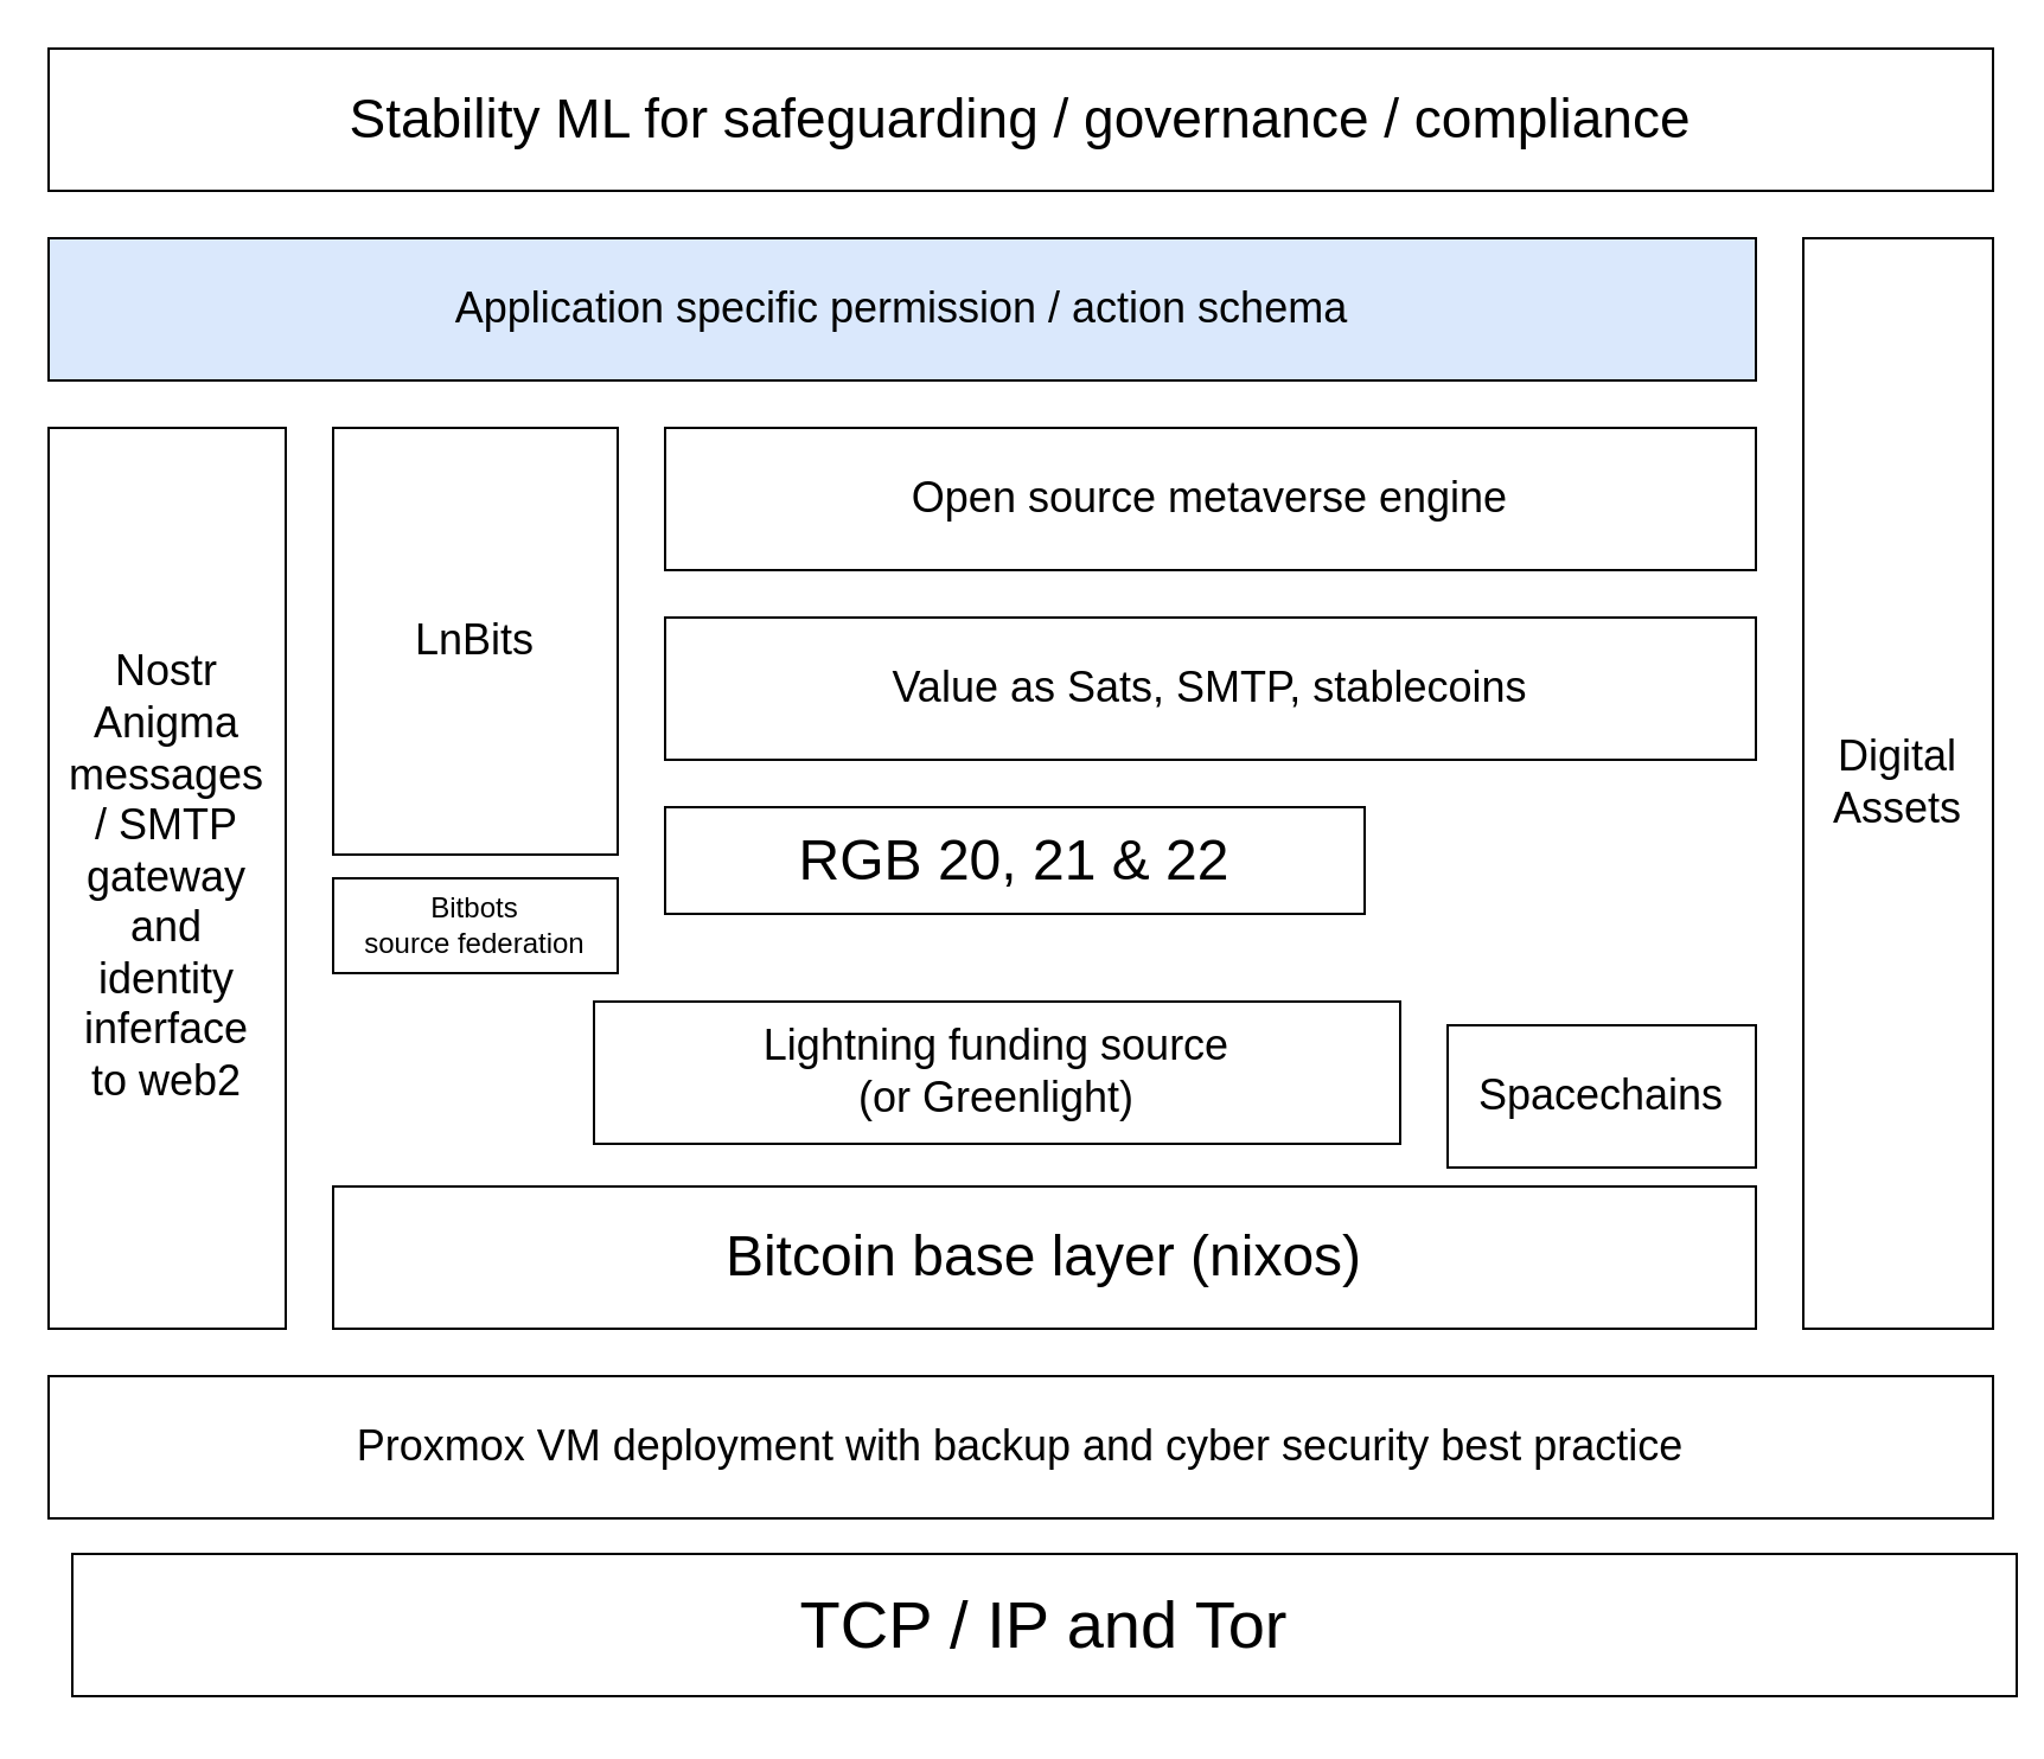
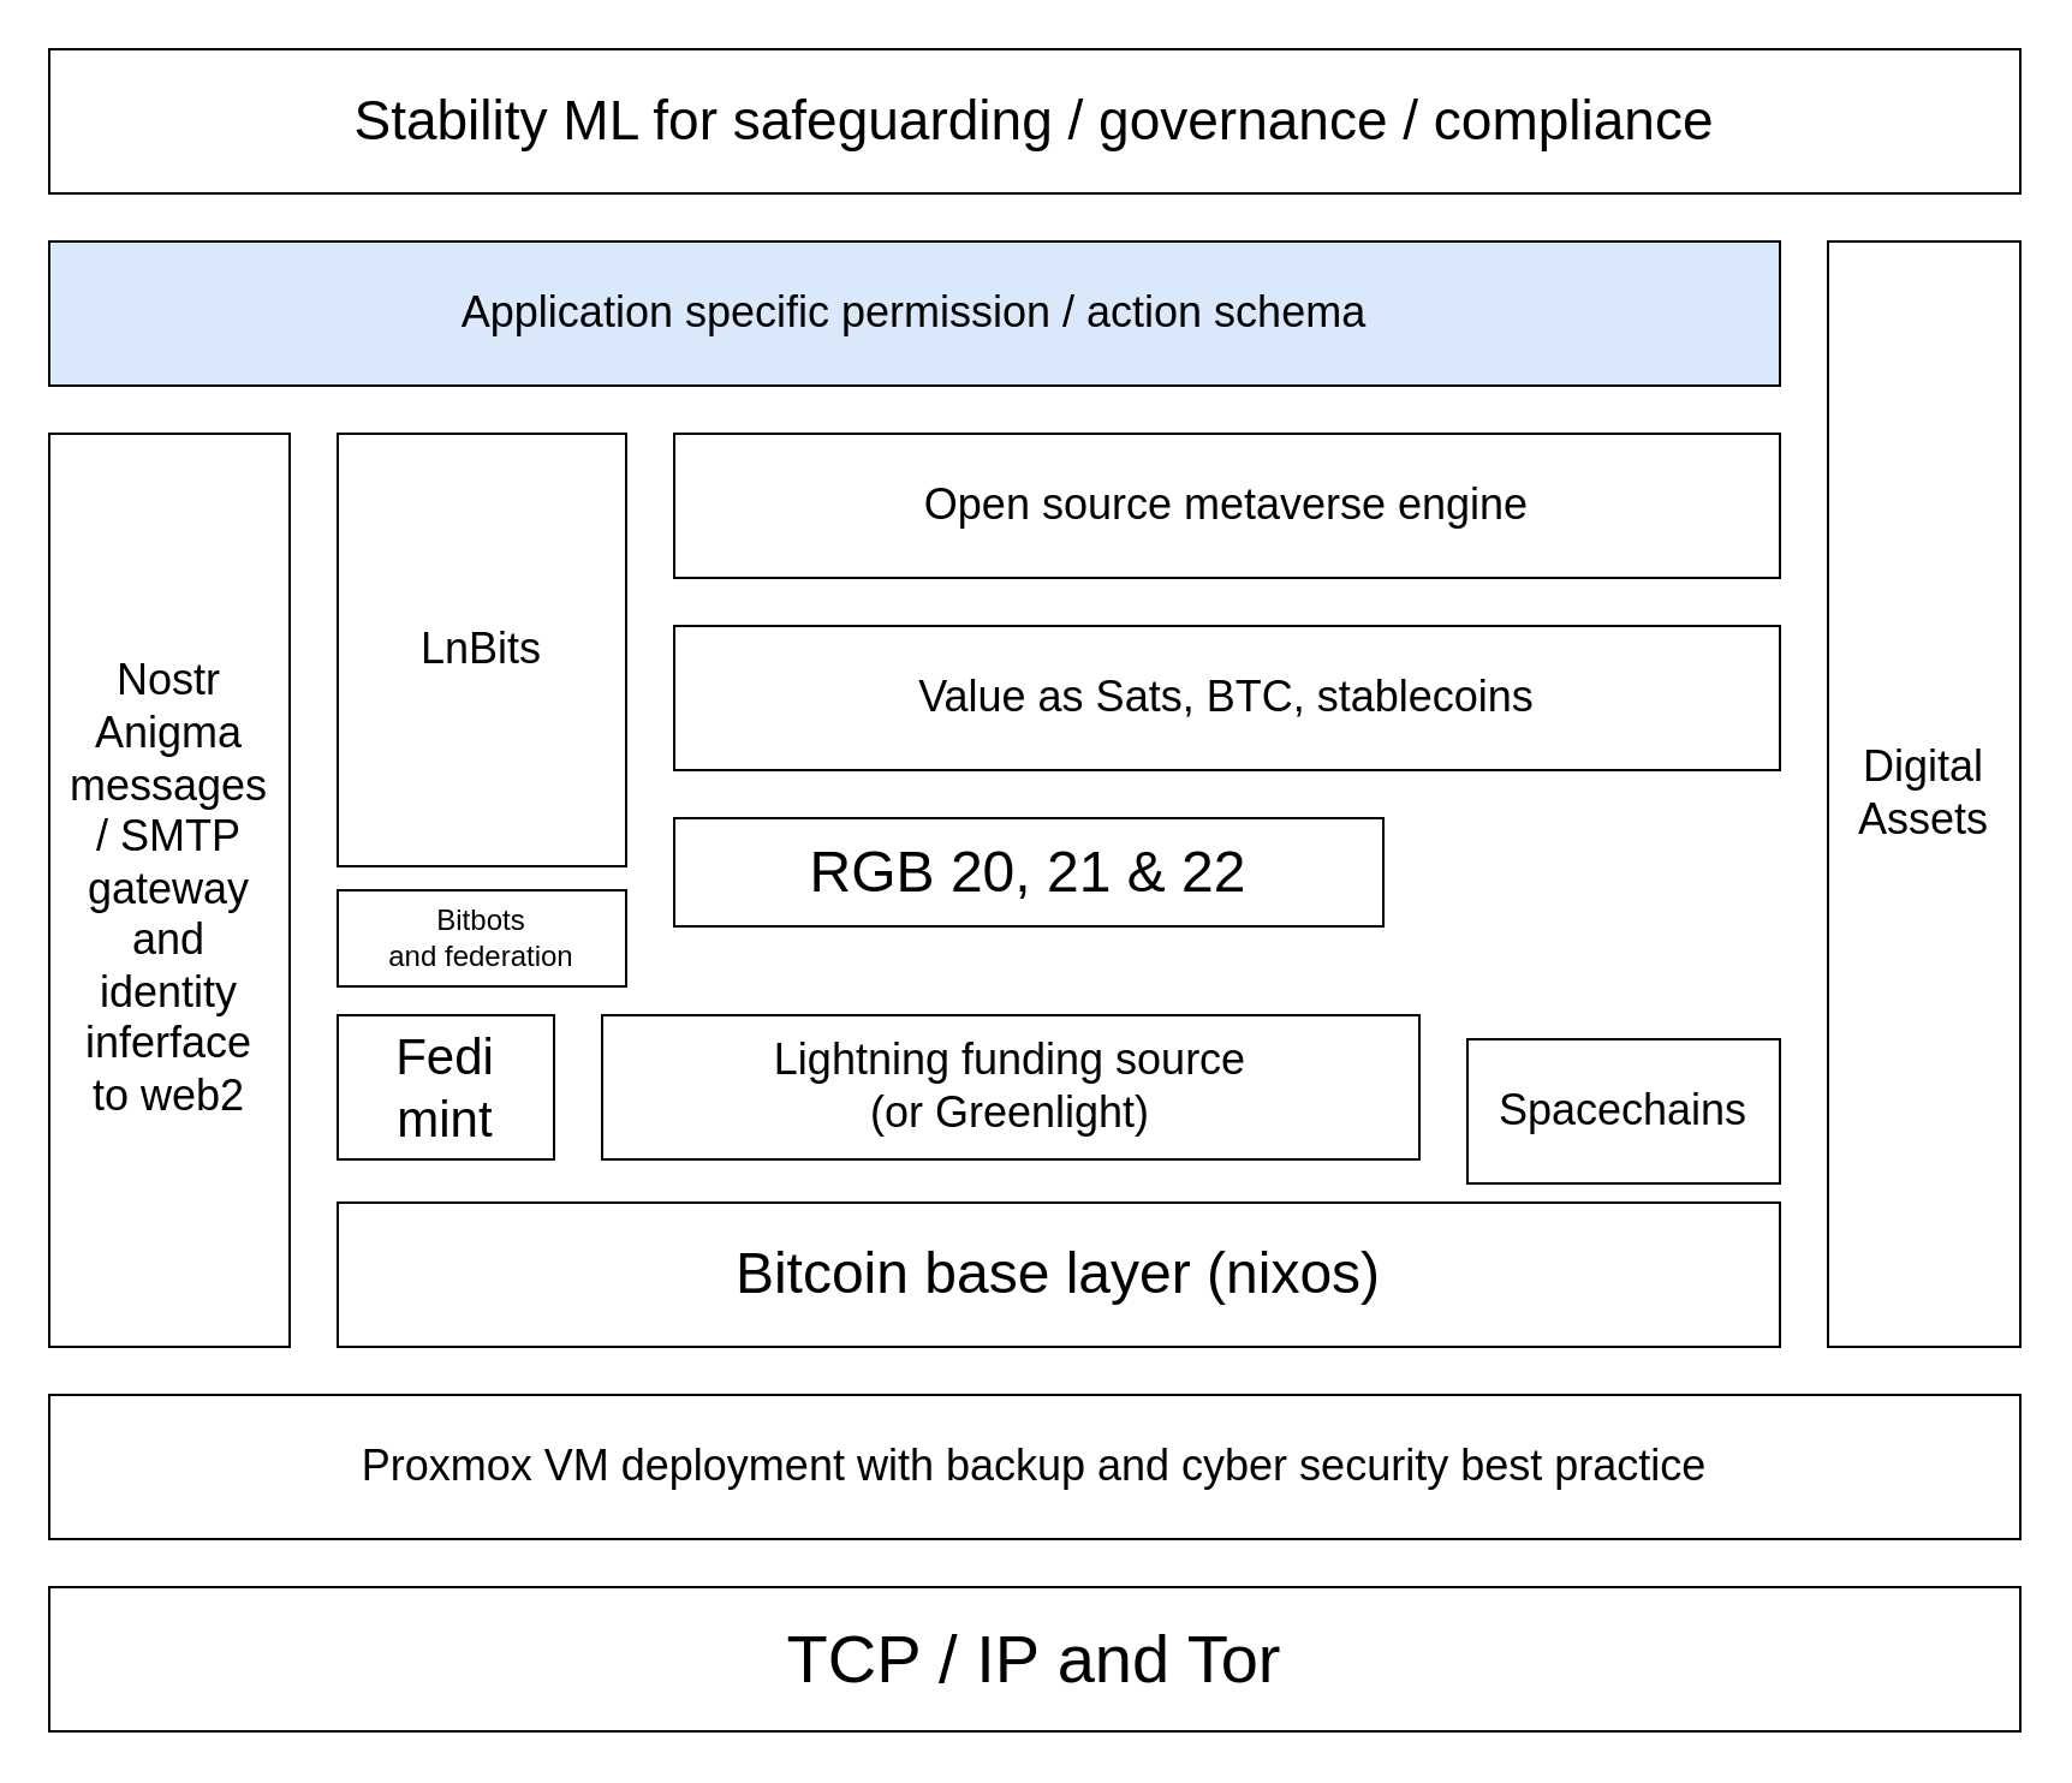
- <mxCell id="6" value="&lt;font style=&quot;font-size: 18px&quot;&gt;Value as Sats, SMTP, stablecoins&lt;br&gt;&lt;/font&gt;" style="rounded=0;whiteSpace=wrap;html=1;" parent="1" vertex="1"><mxGeometry x="280" y="260" width="460" height="60" as="geometry" /></mxCell>
+ <mxCell id="6" value="&lt;font style=&quot;font-size: 18px&quot;&gt;Value as Sats, BTC, stablecoins&lt;br&gt;&lt;/font&gt;" style="rounded=0;whiteSpace=wrap;html=1;" parent="1" vertex="1"><mxGeometry x="280" y="260" width="460" height="60" as="geometry" /></mxCell>
- <mxCell id="16" value="&lt;div&gt;Bitbots&lt;/div&gt;&lt;div&gt;source federation&lt;br&gt;&lt;/div&gt;" style="rounded=0;whiteSpace=wrap;html=1;" parent="1" vertex="1"><mxGeometry x="140" y="370" width="120" height="40" as="geometry" /></mxCell>
+ <mxCell id="16" value="&lt;div&gt;Bitbots&lt;/div&gt;&lt;div&gt;and federation&lt;br&gt;&lt;/div&gt;" style="rounded=0;whiteSpace=wrap;html=1;" parent="1" vertex="1"><mxGeometry x="140" y="370" width="120" height="40" as="geometry" /></mxCell>
+ <mxCell id="15" value="&lt;div style=&quot;font-size: 21px;&quot;&gt;&lt;font style=&quot;font-size: 21px;&quot;&gt;Fedi&lt;/font&gt;&lt;/div&gt;&lt;div style=&quot;font-size: 21px;&quot;&gt;&lt;font style=&quot;font-size: 21px;&quot;&gt;mint&lt;/font&gt;&lt;/div&gt;" style="rounded=0;whiteSpace=wrap;html=1;" parent="1" vertex="1"><mxGeometry x="140" y="422" width="90" height="60" as="geometry" /></mxCell>
- <mxCell id="14" value="&lt;font style=&quot;font-size: 28px;&quot;&gt;TCP / IP and Tor&lt;br&gt;&lt;/font&gt;" style="rounded=0;whiteSpace=wrap;html=1;" parent="1" vertex="1"><mxGeometry x="30" y="655" width="820" height="60" as="geometry" /></mxCell>
+ <mxCell id="14" value="&lt;font style=&quot;font-size: 28px;&quot;&gt;TCP / IP and Tor&lt;br&gt;&lt;/font&gt;" style="rounded=0;whiteSpace=wrap;html=1;" parent="1" vertex="1"><mxGeometry x="20" y="660" width="820" height="60" as="geometry" /></mxCell>
